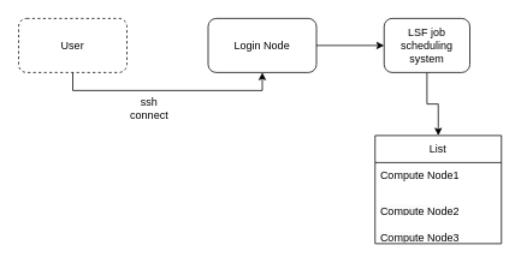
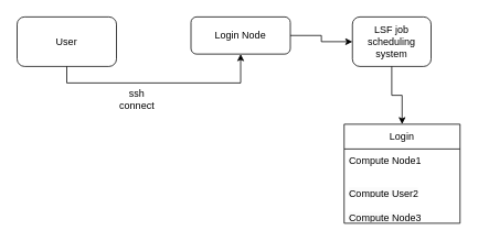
- <mxCell id="3" value="User" style="rounded=1;whiteSpace=wrap;html=1;fillColor=none;dashed=1;" vertex="1" parent="1"><mxGeometry x="20" y="20" width="120" height="60" as="geometry" /></mxCell>
+ <mxCell id="3" value="User" style="rounded=1;whiteSpace=wrap;html=1;fillColor=none;" vertex="1" parent="1"><mxGeometry x="20" y="20" width="120" height="60" as="geometry" /></mxCell>
- <mxCell id="5" value="Login Node" style="whiteSpace=wrap;html=1;fillColor=none;rounded=1;" vertex="1" parent="1"><mxGeometry x="230" y="20" width="120" height="60" as="geometry" /></mxCell>
+ <mxCell id="5" value="Login Node" style="whiteSpace=wrap;html=1;fillColor=none;rounded=1;" vertex="1" parent="1"><mxGeometry x="230" y="20" width="120" height="45" as="geometry" /></mxCell>
- <mxCell id="9" value="List" style="swimlane;fontStyle=0;childLayout=stackLayout;horizontal=1;startSize=30;horizontalStack=0;resizeParent=1;resizeParentMax=0;resizeLast=0;collapsible=1;marginBottom=0;whiteSpace=wrap;html=1;" vertex="1" parent="1"><mxGeometry x="415" y="150" width="140" height="120" as="geometry" /></mxCell>
+ <mxCell id="9" value="Login" style="swimlane;fontStyle=0;childLayout=stackLayout;horizontal=1;startSize=30;horizontalStack=0;resizeParent=1;resizeParentMax=0;resizeLast=0;collapsible=1;marginBottom=0;whiteSpace=wrap;html=1;" vertex="1" parent="1"><mxGeometry x="415" y="150" width="140" height="120" as="geometry" /></mxCell>
- <mxCell id="11" value="&lt;br&gt;&lt;span style=&quot;color: rgb(0, 0, 0); font-family: Helvetica; font-size: 12px; font-style: normal; font-variant-ligatures: normal; font-variant-caps: normal; font-weight: 400; letter-spacing: normal; orphans: 2; text-align: left; text-indent: 0px; text-transform: none; widows: 2; word-spacing: 0px; -webkit-text-stroke-width: 0px; white-space: normal; background-color: rgb(251, 251, 251); text-decoration-thickness: initial; text-decoration-style: initial; text-decoration-color: initial; display: inline !important; float: none;&quot;&gt;Compute Node2&lt;/span&gt;&lt;div&gt;&lt;br/&gt;&lt;/div&gt;" style="text;strokeColor=none;fillColor=none;align=left;verticalAlign=middle;spacingLeft=4;spacingRight=4;overflow=hidden;points=[[0,0.5],[1,0.5]];portConstraint=eastwest;rotatable=0;whiteSpace=wrap;html=1;" vertex="1" parent="9"><mxGeometry y="60" width="140" height="30" as="geometry" /></mxCell>
+ <mxCell id="11" value="&lt;br&gt;&lt;span style=&quot;color: rgb(0, 0, 0); font-family: Helvetica; font-size: 12px; font-style: normal; font-variant-ligatures: normal; font-variant-caps: normal; font-weight: 400; letter-spacing: normal; orphans: 2; text-align: left; text-indent: 0px; text-transform: none; widows: 2; word-spacing: 0px; -webkit-text-stroke-width: 0px; white-space: normal; background-color: rgb(251, 251, 251); text-decoration-thickness: initial; text-decoration-style: initial; text-decoration-color: initial; display: inline !important; float: none;&quot;&gt;Compute User2&lt;/span&gt;&lt;div&gt;&lt;br/&gt;&lt;/div&gt;" style="text;strokeColor=none;fillColor=none;align=left;verticalAlign=middle;spacingLeft=4;spacingRight=4;overflow=hidden;points=[[0,0.5],[1,0.5]];portConstraint=eastwest;rotatable=0;whiteSpace=wrap;html=1;" vertex="1" parent="9"><mxGeometry y="60" width="140" height="30" as="geometry" /></mxCell>
